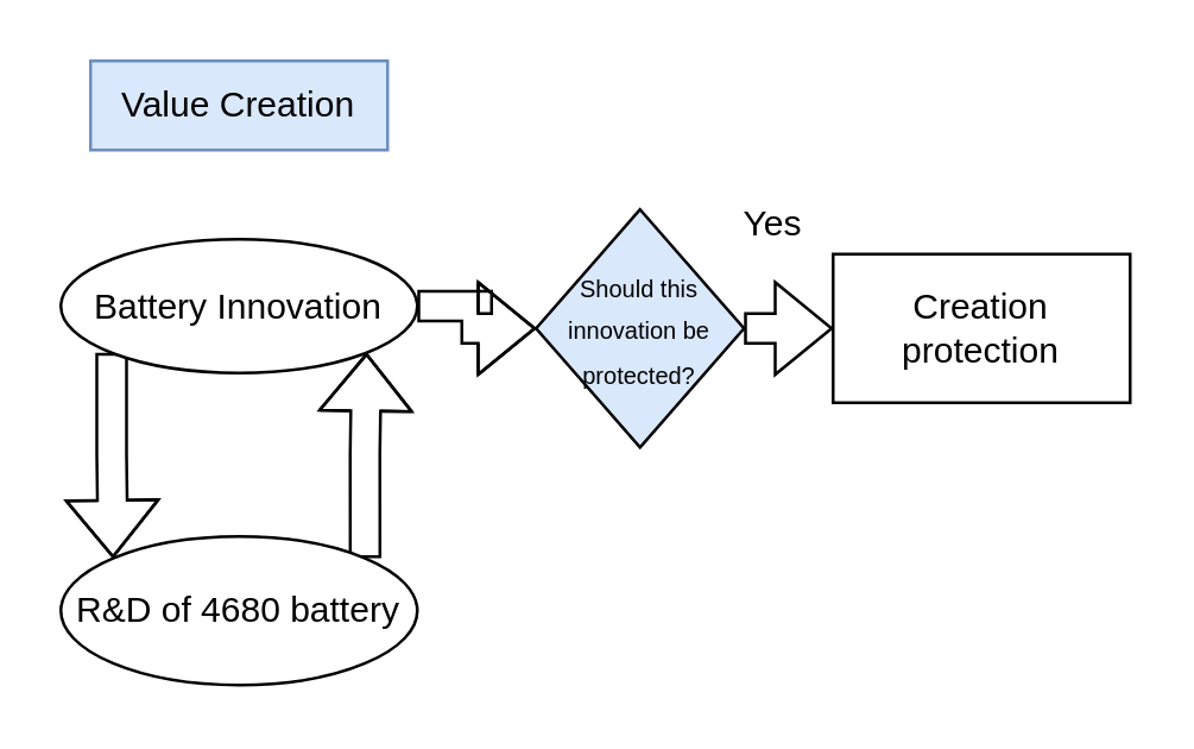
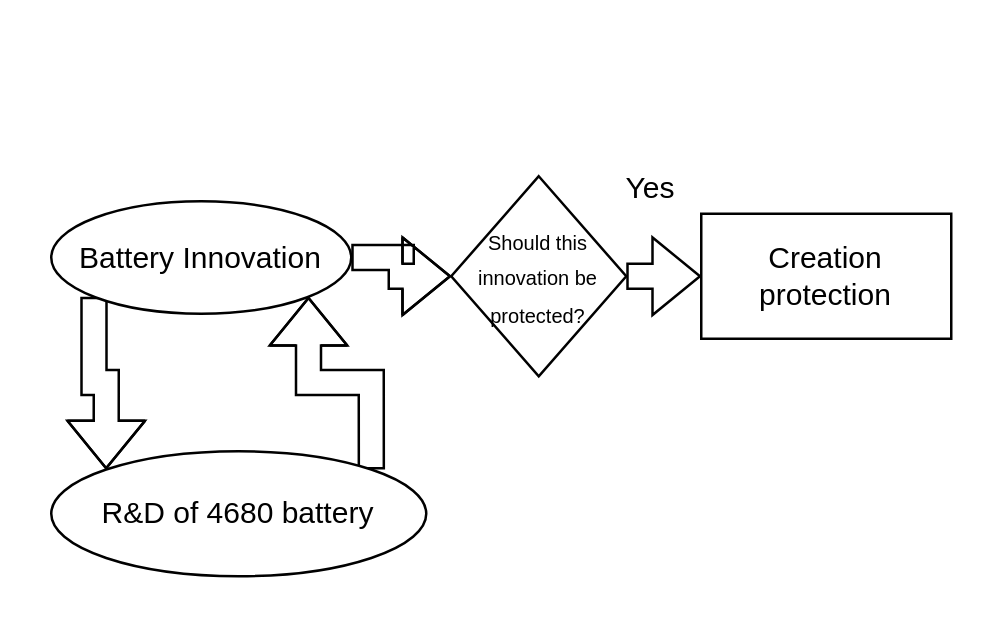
- <mxCell id="5" value="Value Creation" style="text;html=1;align=center;verticalAlign=middle;whiteSpace=wrap;rounded=0;fillColor=#dae8fc;strokeColor=#6c8ebf;" vertex="1" parent="1"><mxGeometry x="30" y="20" width="100" height="30" as="geometry" /></mxCell>
- <mxCell id="9" value="&lt;font style=&quot;font-size: 8px;&quot;&gt;Should this innovation be protected?&lt;/font&gt;" style="rhombus;whiteSpace=wrap;html=1;fillColor=#dae8fc;" vertex="1" parent="1"><mxGeometry x="180" y="70" width="70" height="80" as="geometry" /></mxCell>
+ <mxCell id="9" value="&lt;font style=&quot;font-size: 8px;&quot;&gt;Should this innovation be protected?&lt;/font&gt;" style="rhombus;whiteSpace=wrap;html=1;" vertex="1" parent="1"><mxGeometry x="180" y="70" width="70" height="80" as="geometry" /></mxCell>
- <mxCell id="7" value="R&amp;amp;D of 4680 battery" style="ellipse;whiteSpace=wrap;html=1;" vertex="1" parent="1"><mxGeometry x="20" y="180" width="120" height="50" as="geometry" /></mxCell>
+ <mxCell id="7" value="R&amp;amp;D of 4680 battery" style="ellipse;whiteSpace=wrap;html=1;" vertex="1" parent="1"><mxGeometry x="20" y="180" width="150" height="50" as="geometry" /></mxCell>
